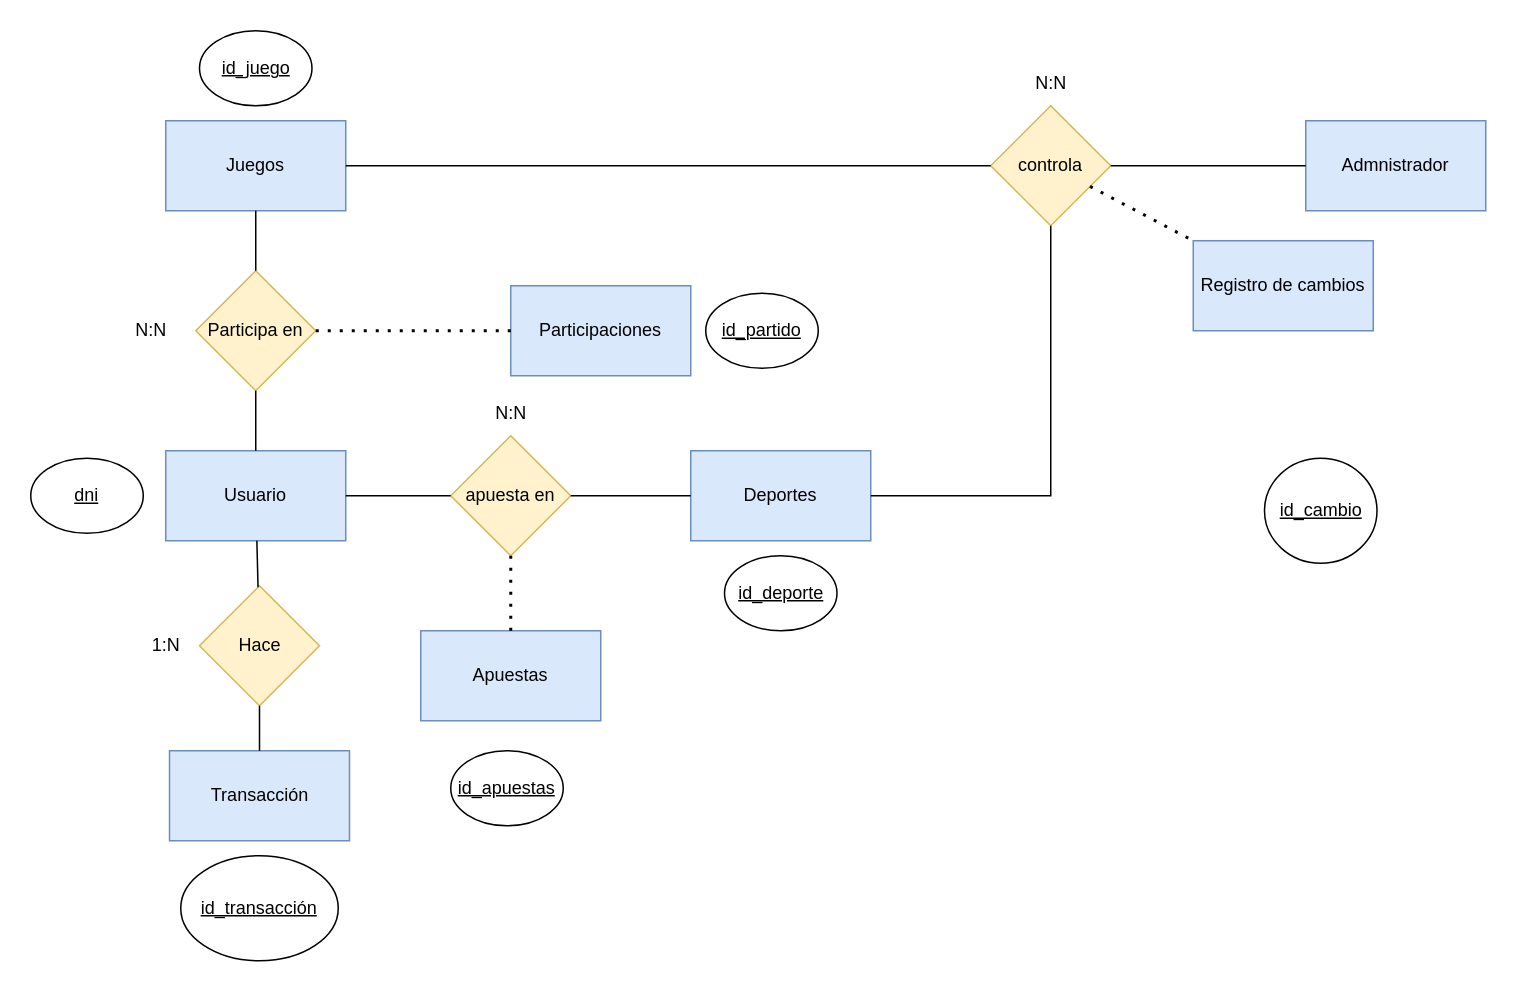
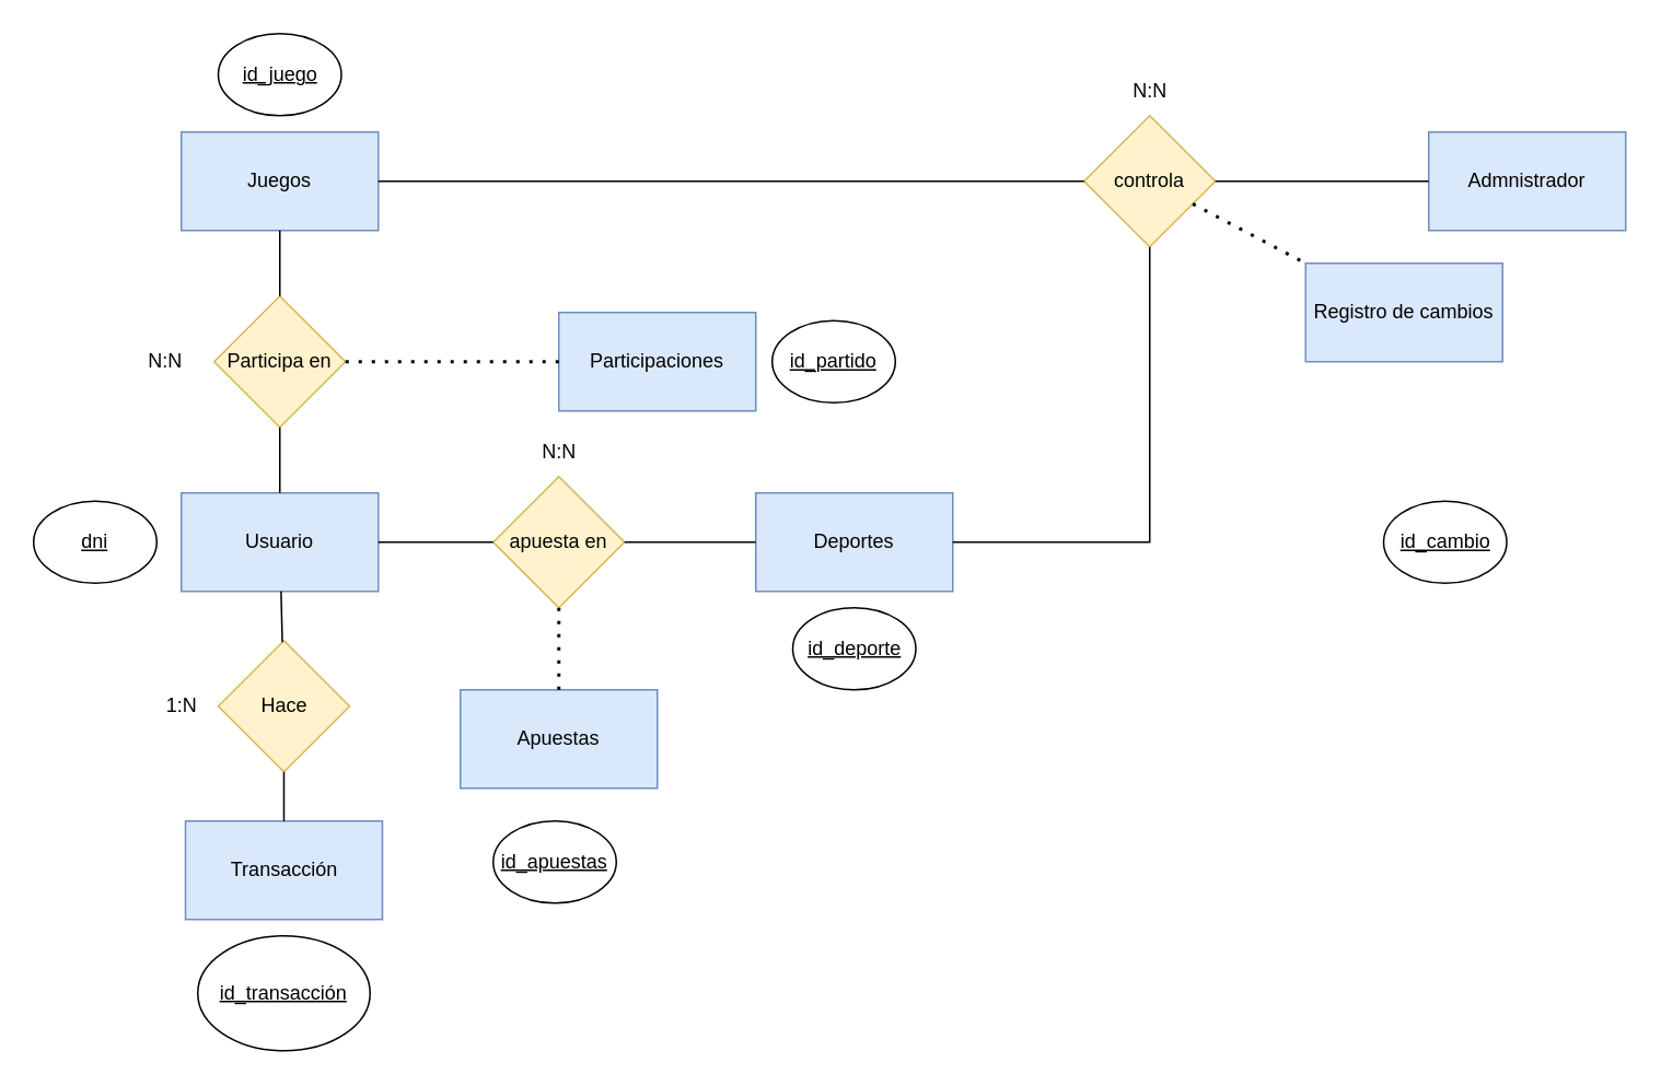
- <mxCell id="34" value="&lt;u&gt;id_cambio&lt;/u&gt;" style="ellipse;whiteSpace=wrap;html=1;" vertex="1" parent="1"><mxGeometry x="842.5" y="305" width="75" height="70" as="geometry" /></mxCell>
+ <mxCell id="34" value="&lt;u&gt;id_cambio&lt;/u&gt;" style="ellipse;whiteSpace=wrap;html=1;" vertex="1" parent="1"><mxGeometry x="842.5" y="305" width="75" height="50" as="geometry" /></mxCell>
